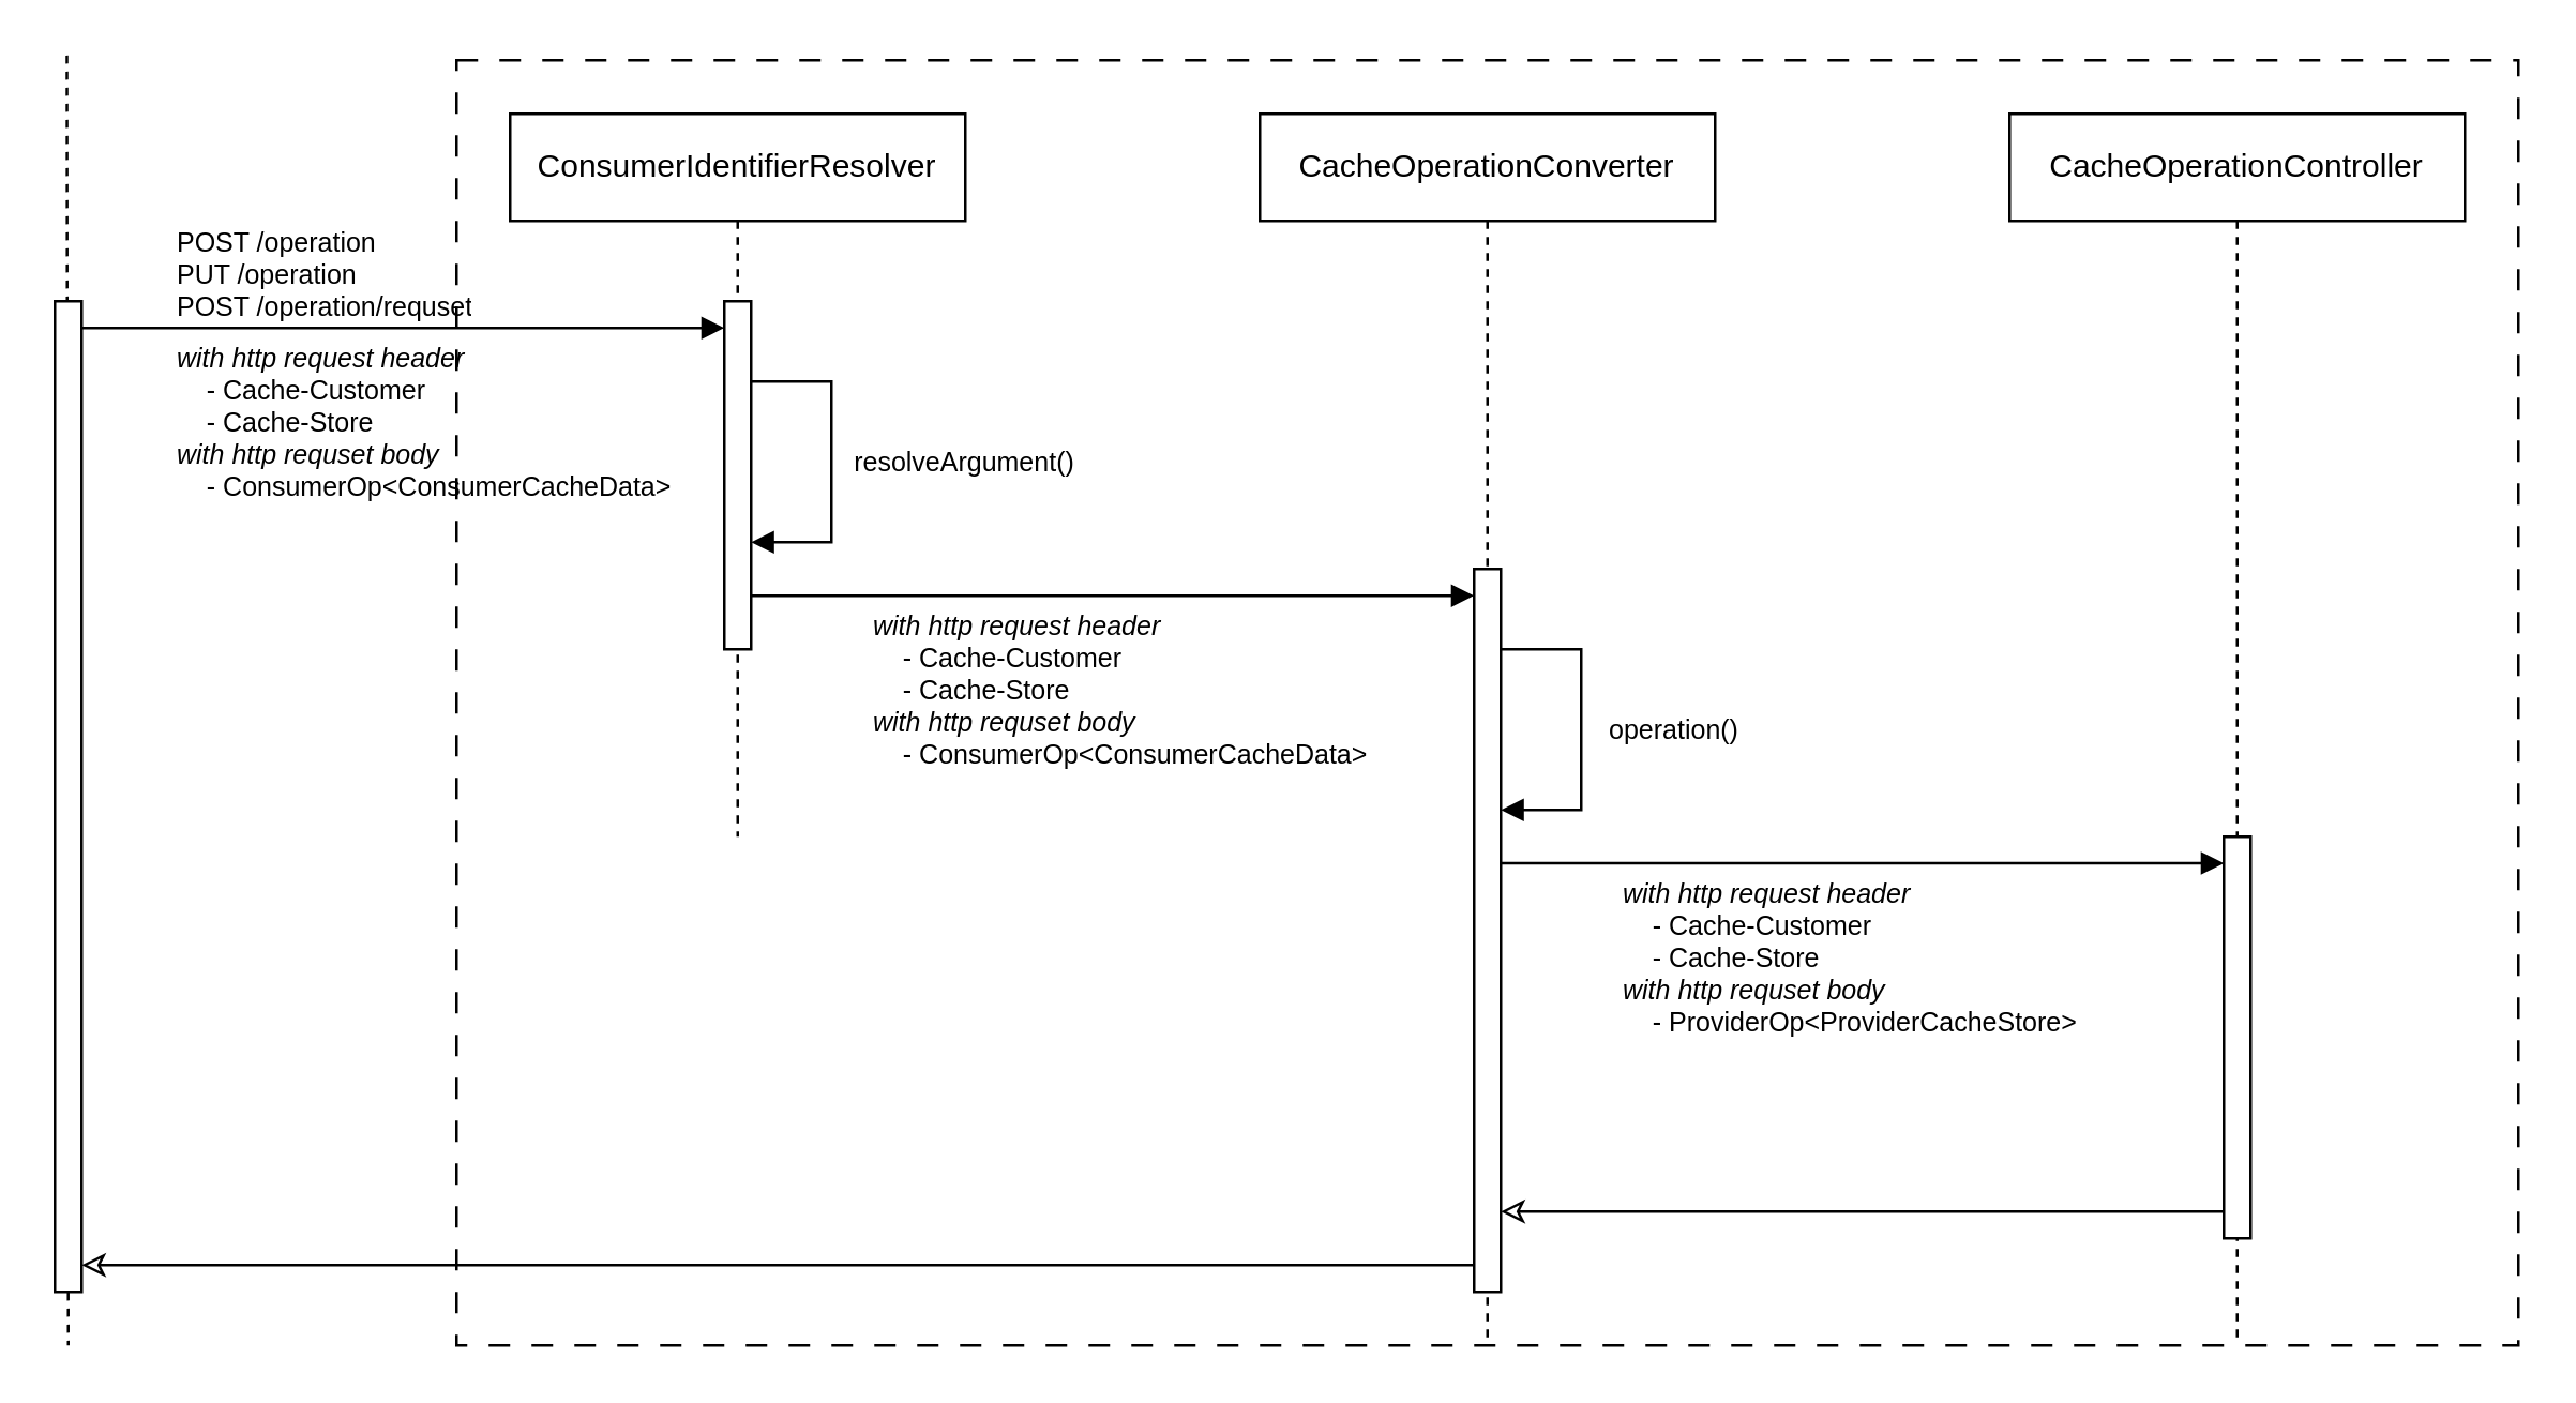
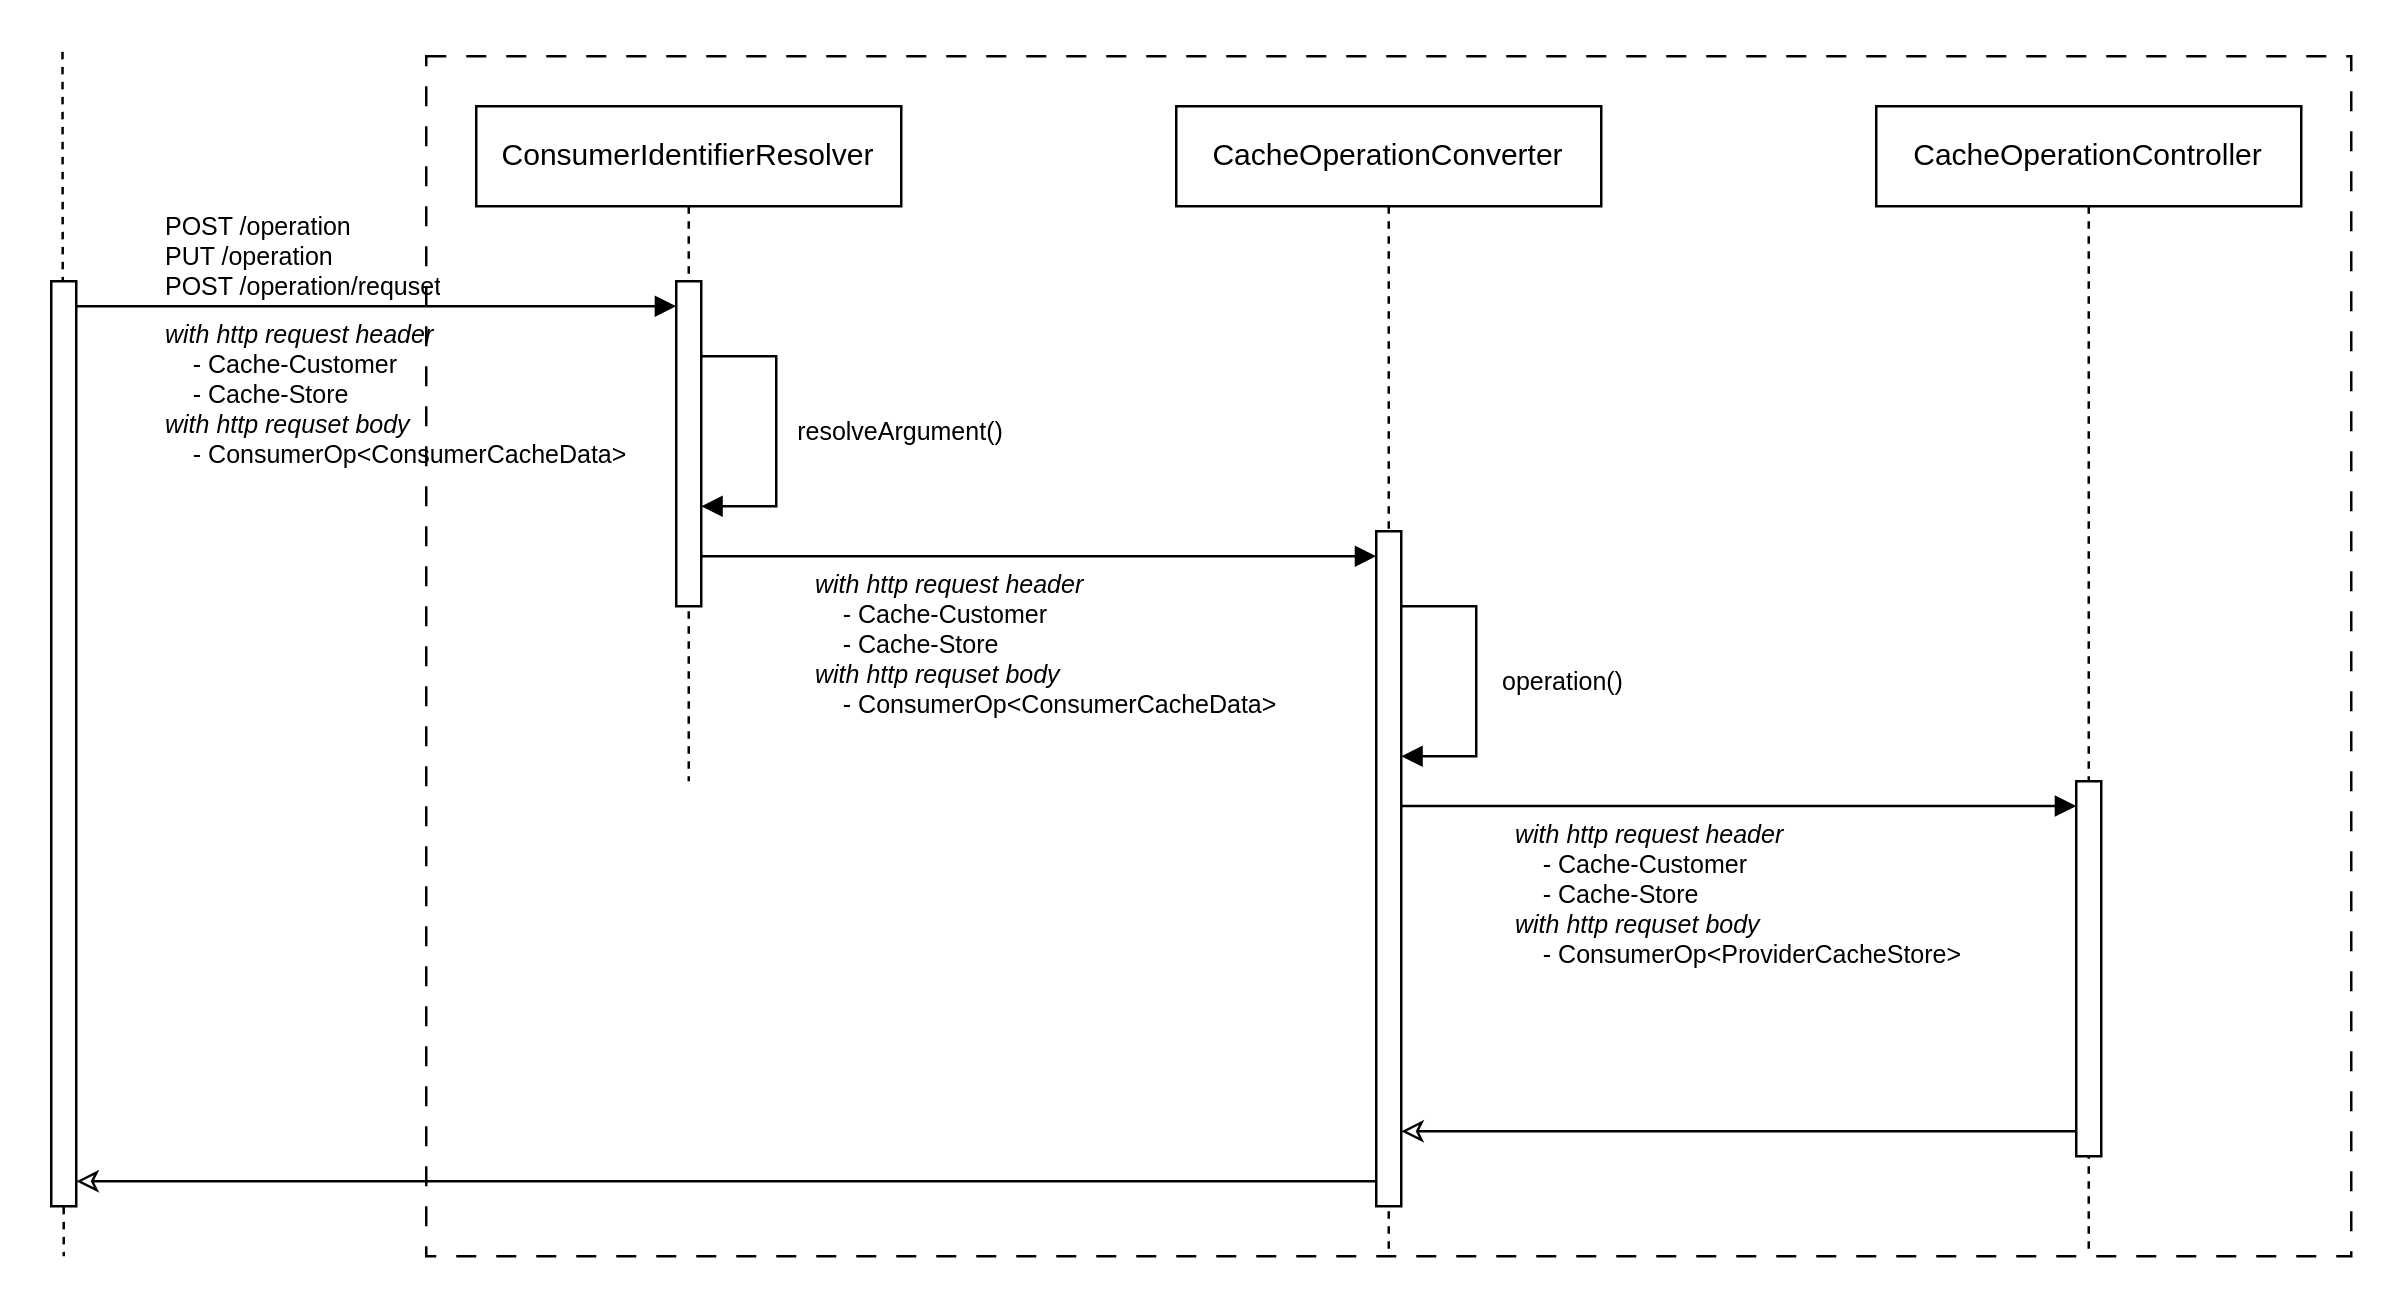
- <mxCell id="20" value="&lt;font style=&quot;&quot;&gt;&lt;i&gt;with http request header&lt;/i&gt;&lt;/font&gt;&lt;div&gt;&amp;nbsp; &amp;nbsp; -&amp;nbsp;Cache-Customer&lt;/div&gt;&lt;div&gt;&amp;nbsp; &amp;nbsp; -&amp;nbsp;Cache-Store&lt;/div&gt;&lt;div&gt;&lt;i&gt;with http requset body&lt;/i&gt;&lt;/div&gt;&lt;div&gt;&amp;nbsp; &amp;nbsp; &lt;font style=&quot;&quot;&gt;-&amp;nbsp;ProviderOp&amp;lt;ProviderCacheStore&amp;gt;&lt;/font&gt;&lt;/div&gt;" style="text;align=left;verticalAlign=middle;spacingLeft=4;spacingRight=4;overflow=hidden;rotatable=0;points=[[0,0.5],[1,0.5]];portConstraint=eastwest;whiteSpace=wrap;html=1;fontSize=10;" vertex="1" parent="1"><mxGeometry x="600" y="322" width="200" height="70" as="geometry" /></mxCell>
+ <mxCell id="20" value="&lt;font style=&quot;&quot;&gt;&lt;i&gt;with http request header&lt;/i&gt;&lt;/font&gt;&lt;div&gt;&amp;nbsp; &amp;nbsp; -&amp;nbsp;Cache-Customer&lt;/div&gt;&lt;div&gt;&amp;nbsp; &amp;nbsp; -&amp;nbsp;Cache-Store&lt;/div&gt;&lt;div&gt;&lt;i&gt;with http requset body&lt;/i&gt;&lt;/div&gt;&lt;div&gt;&amp;nbsp; &amp;nbsp; &lt;font style=&quot;&quot;&gt;-&amp;nbsp;ConsumerOp&amp;lt;ProviderCacheStore&amp;gt;&lt;/font&gt;&lt;/div&gt;" style="text;align=left;verticalAlign=middle;spacingLeft=4;spacingRight=4;overflow=hidden;rotatable=0;points=[[0,0.5],[1,0.5]];portConstraint=eastwest;whiteSpace=wrap;html=1;fontSize=10;" vertex="1" parent="1"><mxGeometry x="600" y="322" width="200" height="70" as="geometry" /></mxCell>
